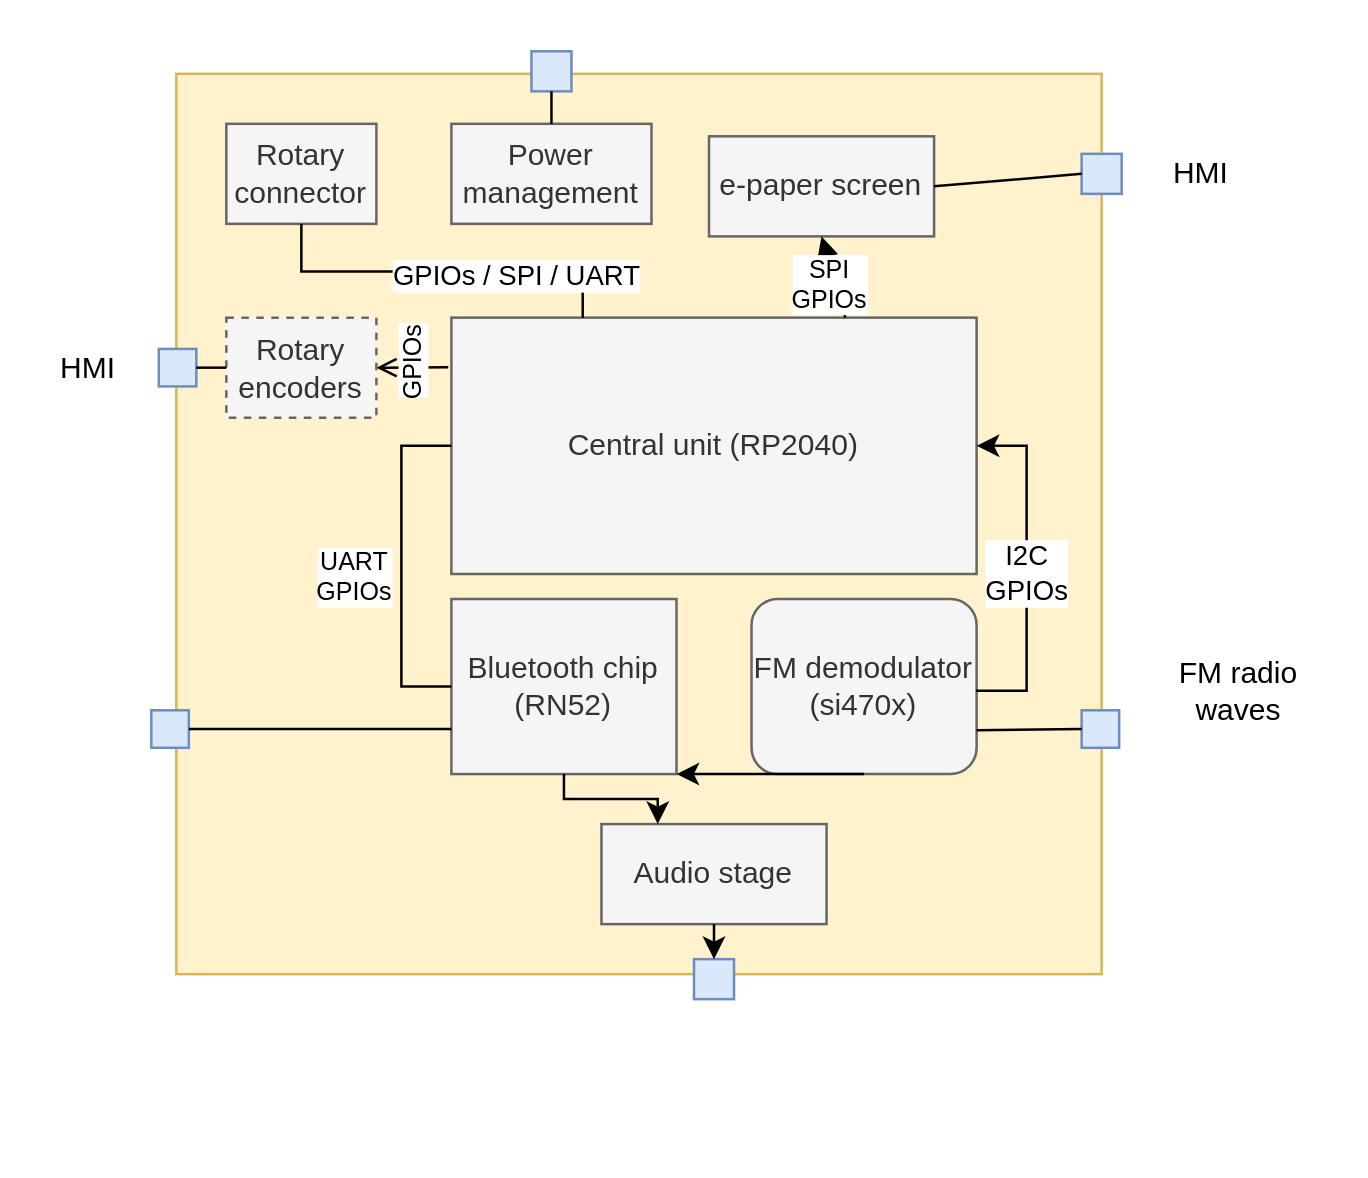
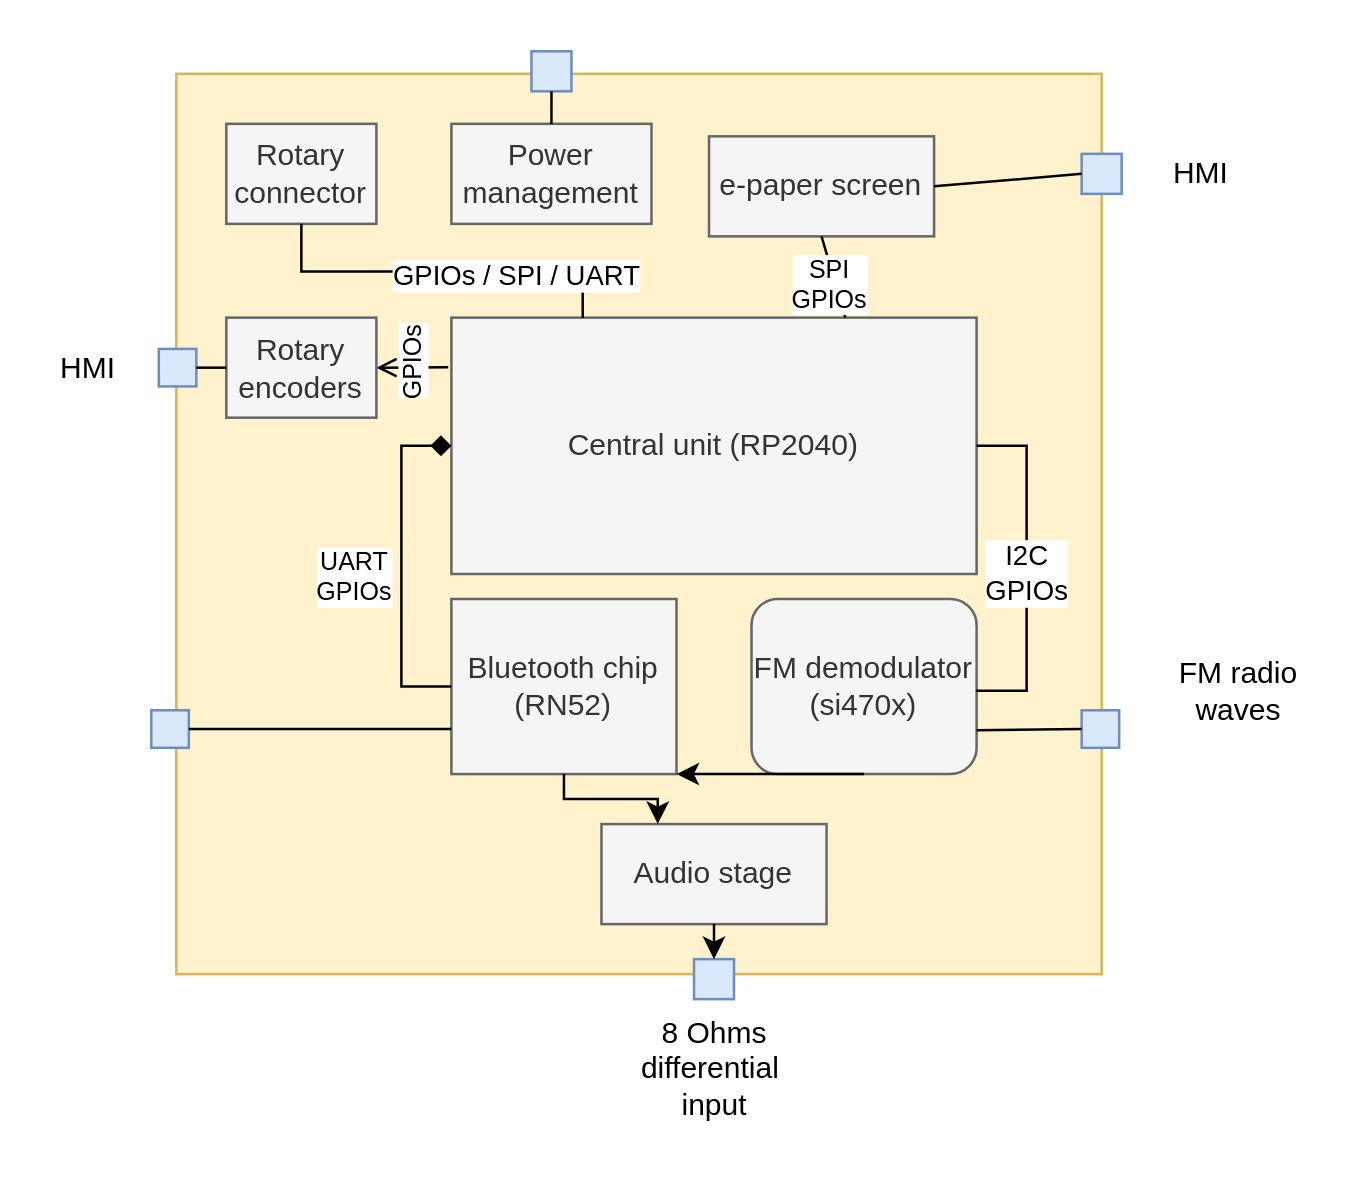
- <mxCell id="28" value="" style="endArrow=block;html=1;rounded=0;fontSize=10;elbow=vertical;entryX=0.5;entryY=1;entryDx=0;entryDy=0;exitX=0.75;exitY=0;exitDx=0;exitDy=0;" parent="1" source="10" target="9" edge="1"><mxGeometry width="50" height="50" relative="1" as="geometry"><mxPoint x="230" y="239" as="sourcePoint" /><mxPoint x="280" y="189" as="targetPoint" /></mxGeometry></mxCell>
+ <mxCell id="28" value="" style="endArrow=none;html=1;rounded=0;fontSize=10;elbow=vertical;entryX=0.5;entryY=1;entryDx=0;entryDy=0;exitX=0.75;exitY=0;exitDx=0;exitDy=0;" parent="1" source="10" target="9" edge="1"><mxGeometry width="50" height="50" relative="1" as="geometry"><mxPoint x="230" y="239" as="sourcePoint" /><mxPoint x="280" y="189" as="targetPoint" /></mxGeometry></mxCell>
- <mxCell id="26" value="Rotary&lt;br&gt;encoders" style="rounded=0;whiteSpace=wrap;html=1;fillColor=#f5f5f5;strokeColor=#666666;fontColor=#333333;dashed=1;" parent="1" vertex="1"><mxGeometry x="90" y="126.5" width="60" height="40" as="geometry" /></mxCell>
+ <mxCell id="26" value="Rotary&lt;br&gt;encoders" style="rounded=0;whiteSpace=wrap;html=1;fillColor=#f5f5f5;strokeColor=#666666;fontColor=#333333;" parent="1" vertex="1"><mxGeometry x="90" y="126.5" width="60" height="40" as="geometry" /></mxCell>
- <mxCell id="19" value="" style="endArrow=none;html=1;rounded=0;entryX=0;entryY=0.5;entryDx=0;entryDy=0;exitX=0;exitY=0.5;exitDx=0;exitDy=0;edgeStyle=elbowEdgeStyle;" parent="1" source="11" target="10" edge="1"><mxGeometry width="50" height="50" relative="1" as="geometry"><mxPoint x="280" y="239" as="sourcePoint" /><mxPoint x="330" y="189" as="targetPoint" /><Array as="points"><mxPoint x="160" y="229" /></Array></mxGeometry></mxCell>
+ <mxCell id="19" value="" style="endArrow=diamond;html=1;rounded=0;entryX=0;entryY=0.5;entryDx=0;entryDy=0;exitX=0;exitY=0.5;exitDx=0;exitDy=0;edgeStyle=elbowEdgeStyle;" parent="1" source="11" target="10" edge="1"><mxGeometry width="50" height="50" relative="1" as="geometry"><mxPoint x="280" y="239" as="sourcePoint" /><mxPoint x="330" y="189" as="targetPoint" /><Array as="points"><mxPoint x="160" y="229" /></Array></mxGeometry></mxCell>
- <mxCell id="15" value="I2C&lt;br&gt;GPIOs" style="endArrow=classic;html=1;rounded=0;entryX=1;entryY=0.5;entryDx=0;entryDy=0;exitX=0.997;exitY=0.524;exitDx=0;exitDy=0;exitPerimeter=0;edgeStyle=elbowEdgeStyle;" parent="1" source="12" target="10" edge="1"><mxGeometry x="-0.031" width="50" height="50" relative="1" as="geometry"><mxPoint x="380" y="289" as="sourcePoint" /><mxPoint x="430" y="239" as="targetPoint" /><Array as="points"><mxPoint x="410" y="229" /></Array><mxPoint as="offset" /></mxGeometry></mxCell>
+ <mxCell id="15" value="I2C&lt;br&gt;GPIOs" style="endArrow=none;html=1;rounded=0;entryX=1;entryY=0.5;entryDx=0;entryDy=0;exitX=0.997;exitY=0.524;exitDx=0;exitDy=0;exitPerimeter=0;edgeStyle=elbowEdgeStyle;" parent="1" source="12" target="10" edge="1"><mxGeometry x="-0.031" width="50" height="50" relative="1" as="geometry"><mxPoint x="380" y="289" as="sourcePoint" /><mxPoint x="430" y="239" as="targetPoint" /><Array as="points"><mxPoint x="410" y="229" /></Array><mxPoint as="offset" /></mxGeometry></mxCell>
+ <mxCell id="7" value="8 Ohms&lt;br style=&quot;font-size: 12px;&quot;&gt;differential&amp;nbsp;&lt;br style=&quot;font-size: 12px;&quot;&gt;input" style="text;html=1;strokeColor=none;fillColor=none;align=center;verticalAlign=middle;whiteSpace=wrap;rounded=0;fontSize=12;" parent="1" vertex="1"><mxGeometry x="258.5" y="404" width="53" height="45" as="geometry" /></mxCell>
